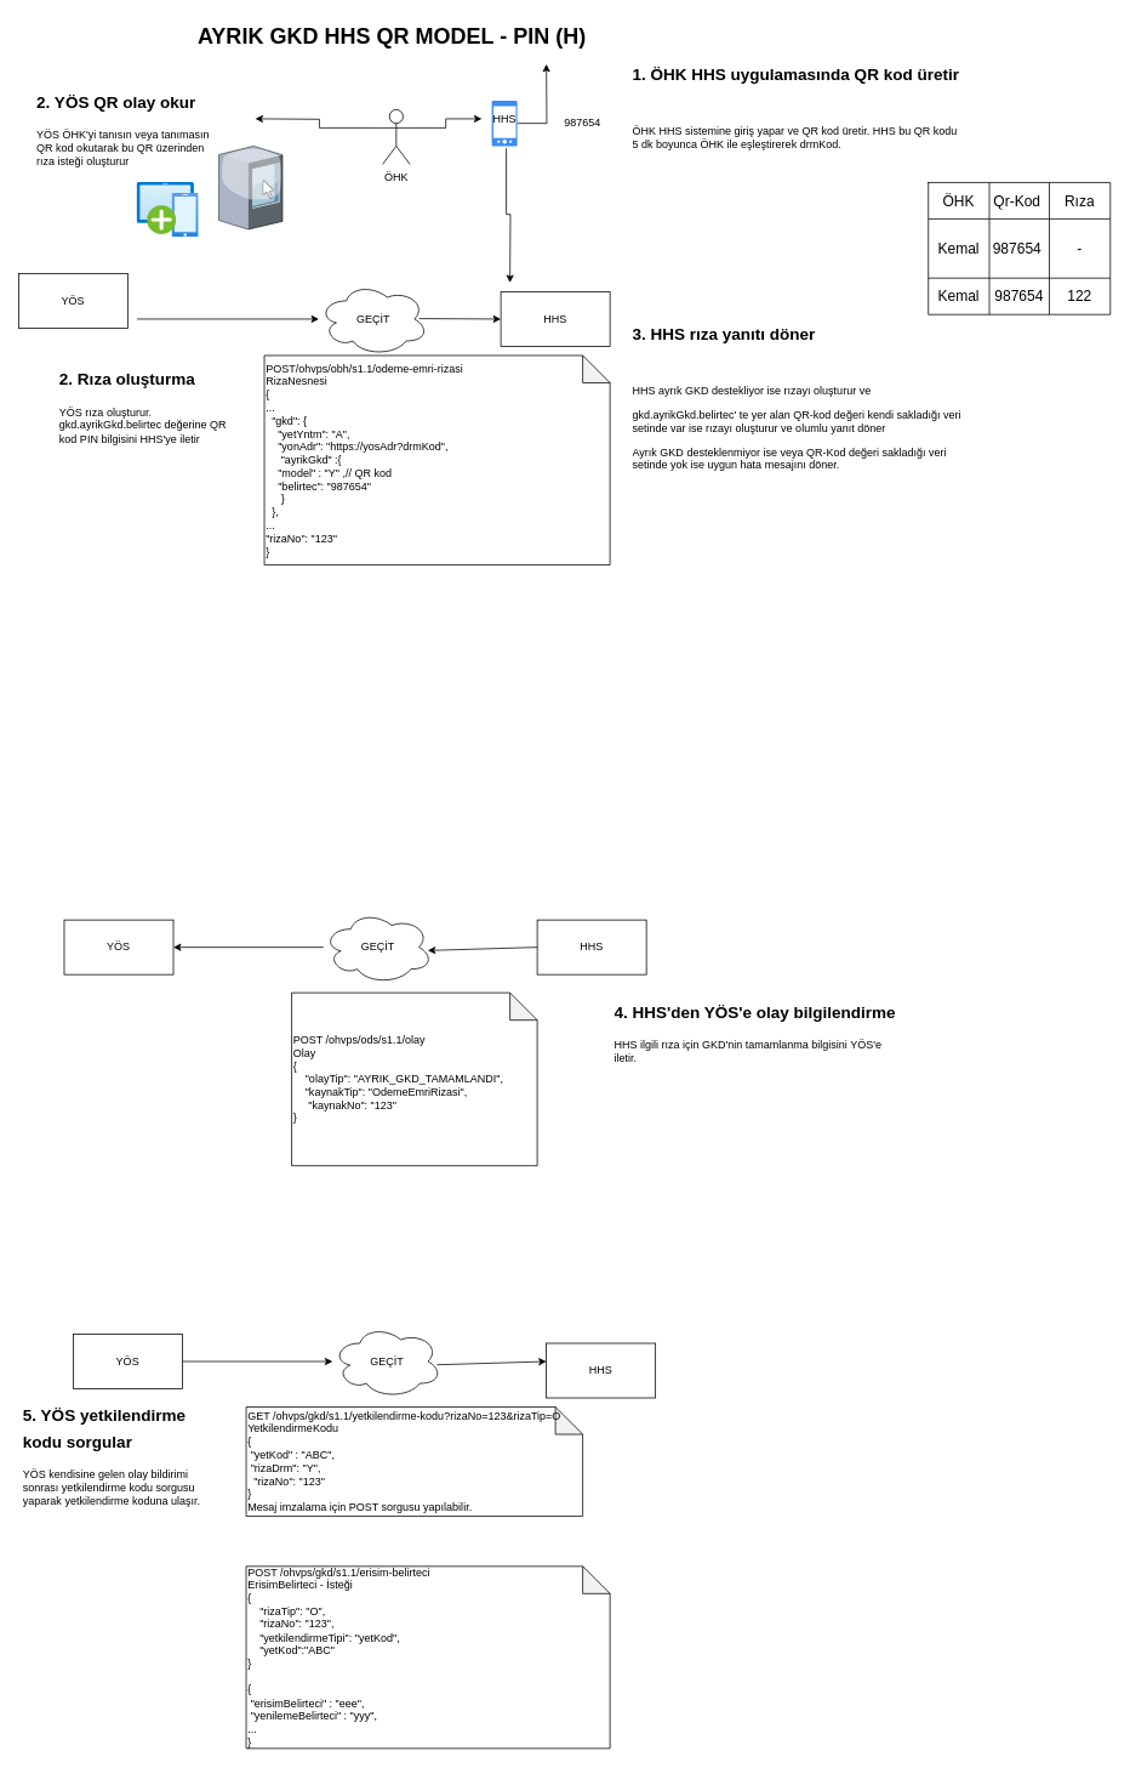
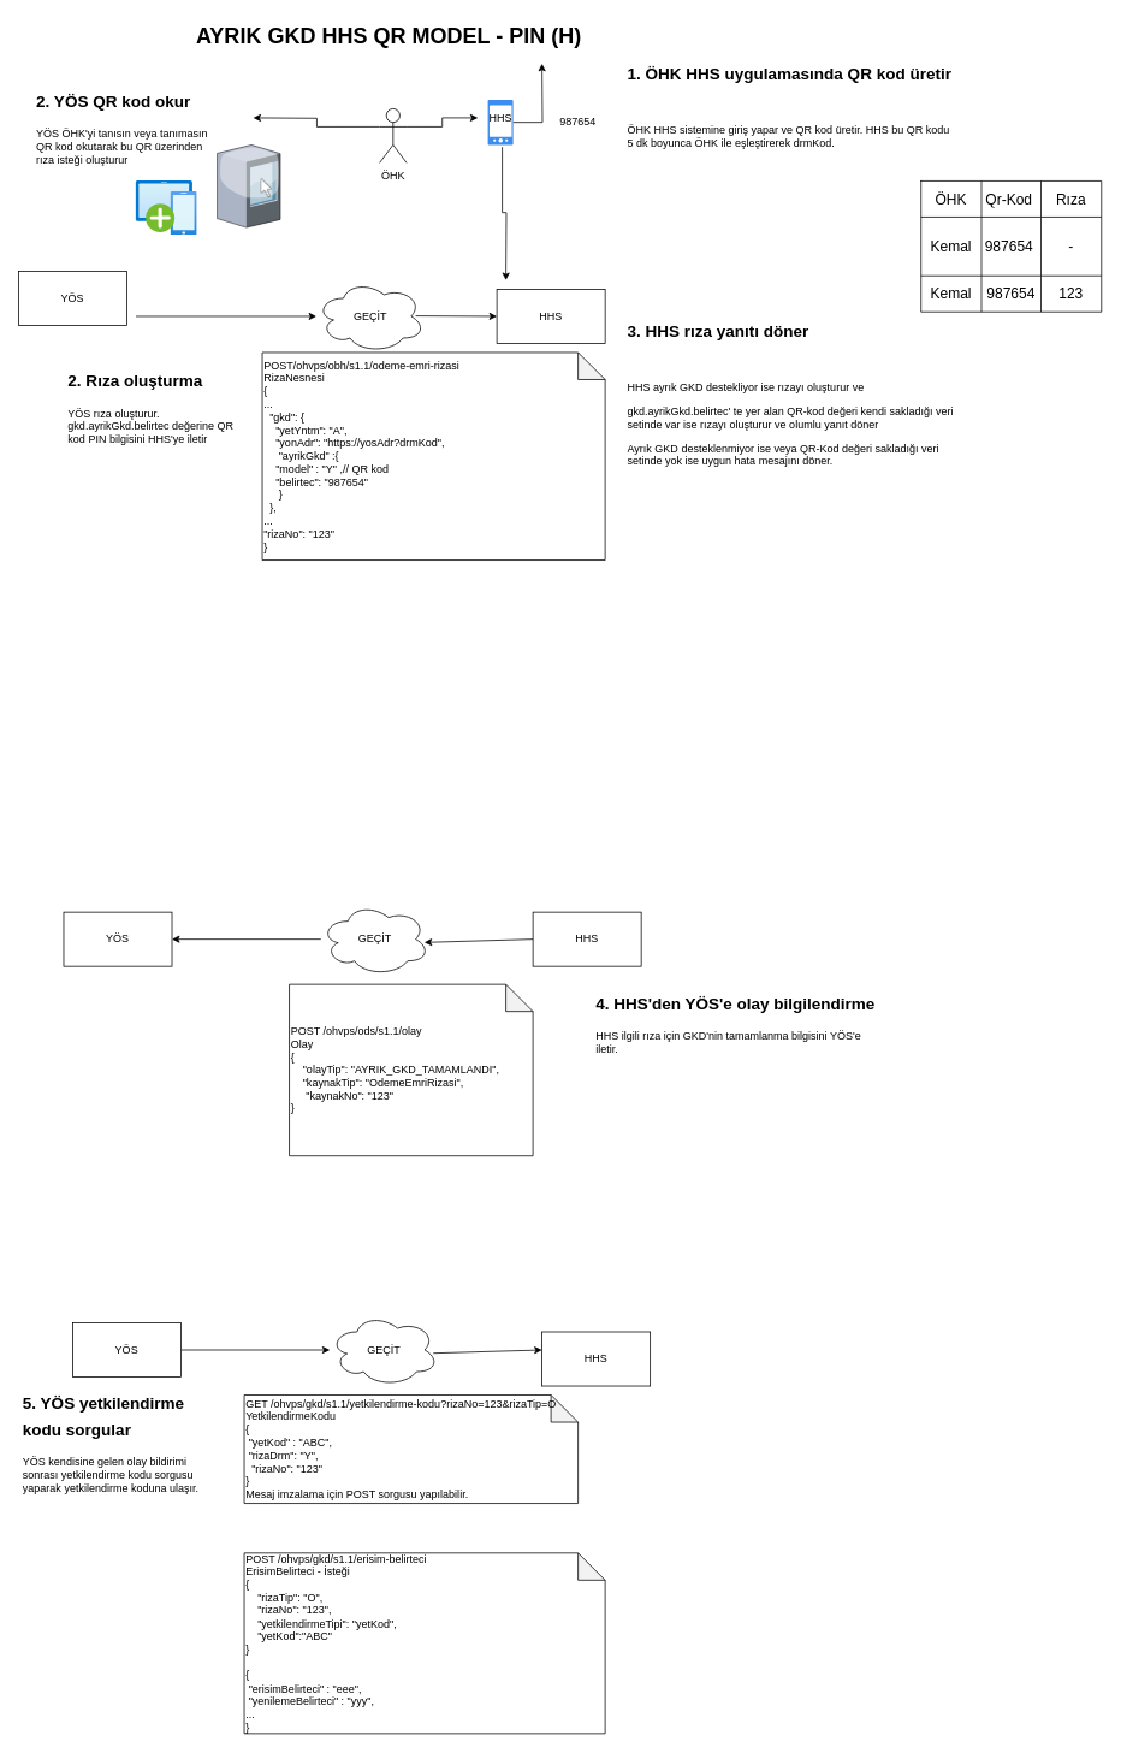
- <mxCell id="9" value="&lt;h1&gt;&lt;font style=&quot;font-size: 18px;&quot;&gt;2. YÖS QR olay okur&lt;/font&gt;&lt;/h1&gt;&lt;p&gt;YÖS ÖHK'yi tanısın veya tanımasın QR kod okutarak bu QR üzerinden rıza isteği oluşturur&lt;/p&gt;" style="text;html=1;strokeColor=none;fillColor=none;spacing=5;spacingTop=-20;whiteSpace=wrap;overflow=hidden;rounded=0;" parent="1" vertex="1"><mxGeometry x="35" y="90" width="210" height="100" as="geometry" /></mxCell>
+ <mxCell id="9" value="&lt;h1&gt;&lt;font style=&quot;font-size: 18px;&quot;&gt;2. YÖS QR kod okur&lt;/font&gt;&lt;/h1&gt;&lt;p&gt;YÖS ÖHK'yi tanısın veya tanımasın QR kod okutarak bu QR üzerinden rıza isteği oluşturur&lt;/p&gt;" style="text;html=1;strokeColor=none;fillColor=none;spacing=5;spacingTop=-20;whiteSpace=wrap;overflow=hidden;rounded=0;" parent="1" vertex="1"><mxGeometry x="35" y="90" width="210" height="100" as="geometry" /></mxCell>
- <mxCell id="46" value="122" style="shape=partialRectangle;html=1;whiteSpace=wrap;connectable=0;strokeColor=inherit;overflow=hidden;fillColor=none;top=0;left=0;bottom=0;right=0;pointerEvents=1;fontSize=16;" parent="43" vertex="1"><mxGeometry x="133" width="67" height="40" as="geometry"><mxRectangle width="67" height="40" as="alternateBounds" /></mxGeometry></mxCell>
+ <mxCell id="46" value="123" style="shape=partialRectangle;html=1;whiteSpace=wrap;connectable=0;strokeColor=inherit;overflow=hidden;fillColor=none;top=0;left=0;bottom=0;right=0;pointerEvents=1;fontSize=16;" parent="43" vertex="1"><mxGeometry x="133" width="67" height="40" as="geometry"><mxRectangle width="67" height="40" as="alternateBounds" /></mxGeometry></mxCell>
- <mxCell id="10" value="&lt;h1&gt;&lt;font style=&quot;font-size: 18px;&quot;&gt;2. Rıza oluşturma&lt;/font&gt;&lt;/h1&gt;&lt;p&gt;YÖS rıza oluşturur. gkd.ayrikGkd.belirtec değerine QR kod PIN bilgisini HHS'ye iletir&lt;/p&gt;" style="text;html=1;strokeColor=none;fillColor=none;spacing=5;spacingTop=-20;whiteSpace=wrap;overflow=hidden;rounded=0;" parent="1" vertex="1"><mxGeometry x="60" y="395" width="210" height="110" as="geometry" /></mxCell>
+ <mxCell id="10" value="&lt;h1&gt;&lt;font style=&quot;font-size: 18px;&quot;&gt;2. Rıza oluşturma&lt;/font&gt;&lt;/h1&gt;&lt;p&gt;YÖS rıza oluşturur. gkd.ayrikGkd.belirtec değerine QR kod PIN bilgisini HHS'ye iletir&lt;/p&gt;" style="text;html=1;strokeColor=none;fillColor=none;spacing=5;spacingTop=-20;whiteSpace=wrap;overflow=hidden;rounded=0;" parent="1" vertex="1"><mxGeometry x="70" y="400" width="210" height="110" as="geometry" /></mxCell>
- <mxCell id="17" value="&lt;h1&gt;&lt;font style=&quot;font-size: 18px;&quot;&gt;4. HHS'den YÖS'e olay bilgilendirme&lt;/font&gt;&lt;/h1&gt;&lt;p&gt;HHS ilgili rıza için GKD'nin tamamlanma bilgisini YÖS'e iletir.&amp;nbsp;&lt;/p&gt;&lt;p&gt;&lt;br&gt;&lt;/p&gt;" style="text;html=1;strokeColor=none;fillColor=none;spacing=5;spacingTop=-20;whiteSpace=wrap;overflow=hidden;rounded=0;" parent="1" vertex="1"><mxGeometry x="670" y="1090" width="320" height="140" as="geometry" /></mxCell>
+ <mxCell id="17" value="&lt;h1&gt;&lt;font style=&quot;font-size: 18px;&quot;&gt;4. HHS'den YÖS'e olay bilgilendirme&lt;/font&gt;&lt;/h1&gt;&lt;p&gt;HHS ilgili rıza için GKD'nin tamamlanma bilgisini YÖS'e iletir.&amp;nbsp;&lt;/p&gt;&lt;p&gt;&lt;br&gt;&lt;/p&gt;" style="text;html=1;strokeColor=none;fillColor=none;spacing=5;spacingTop=-20;whiteSpace=wrap;overflow=hidden;rounded=0;" parent="1" vertex="1"><mxGeometry x="655" y="1090" width="320" height="140" as="geometry" /></mxCell>
